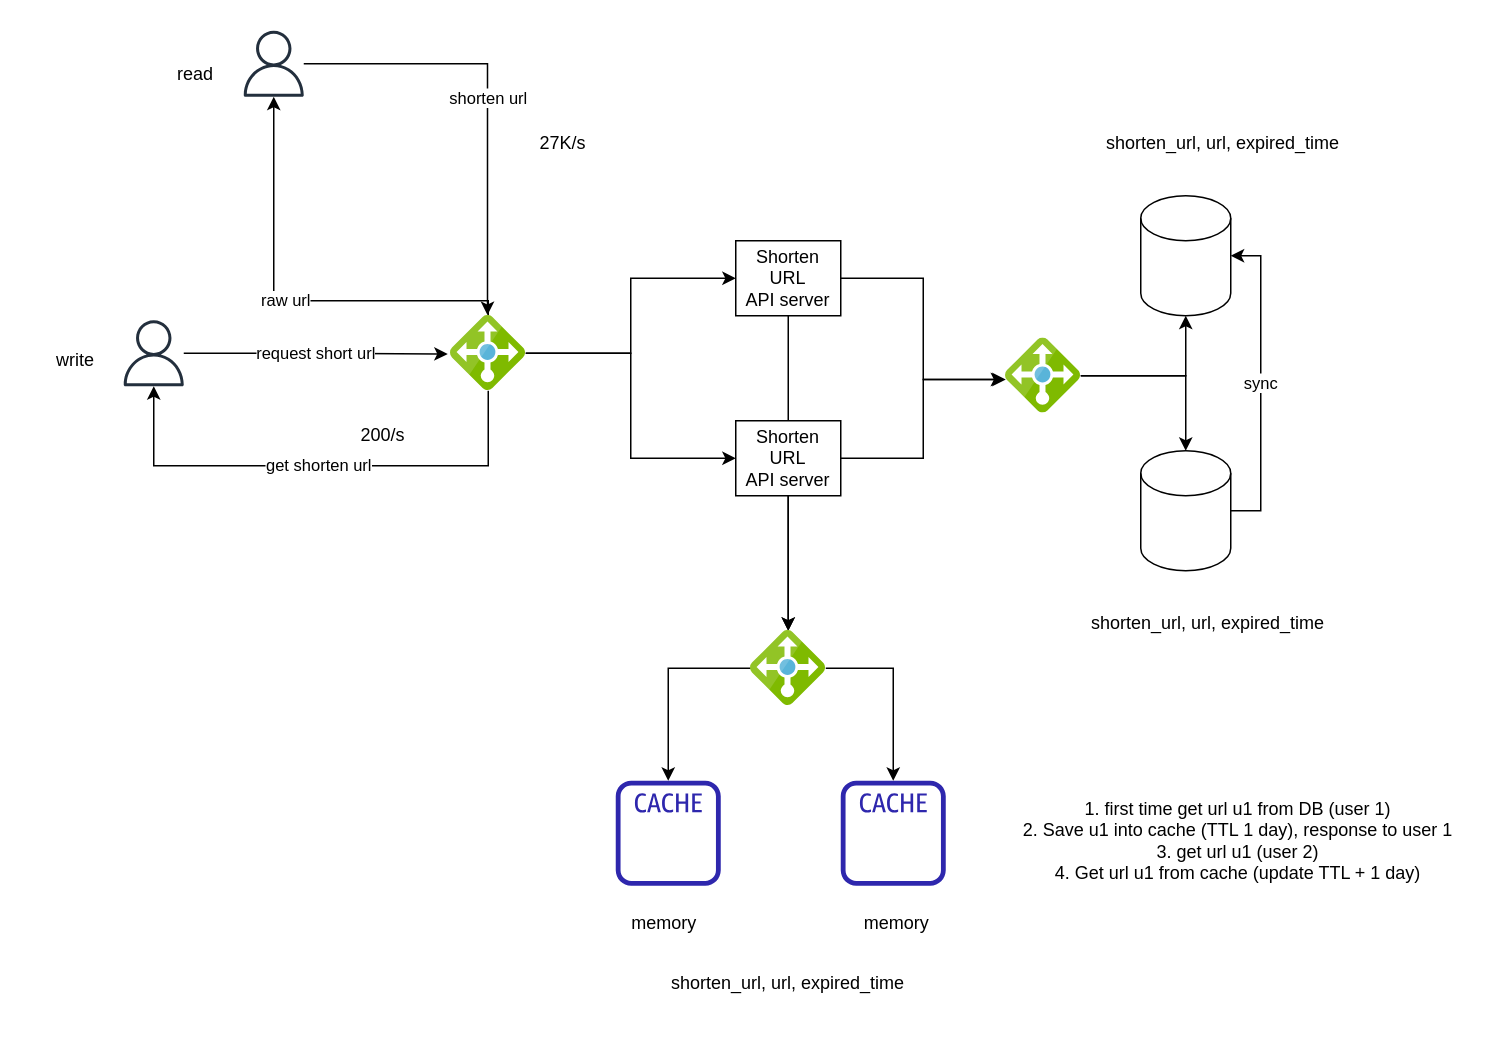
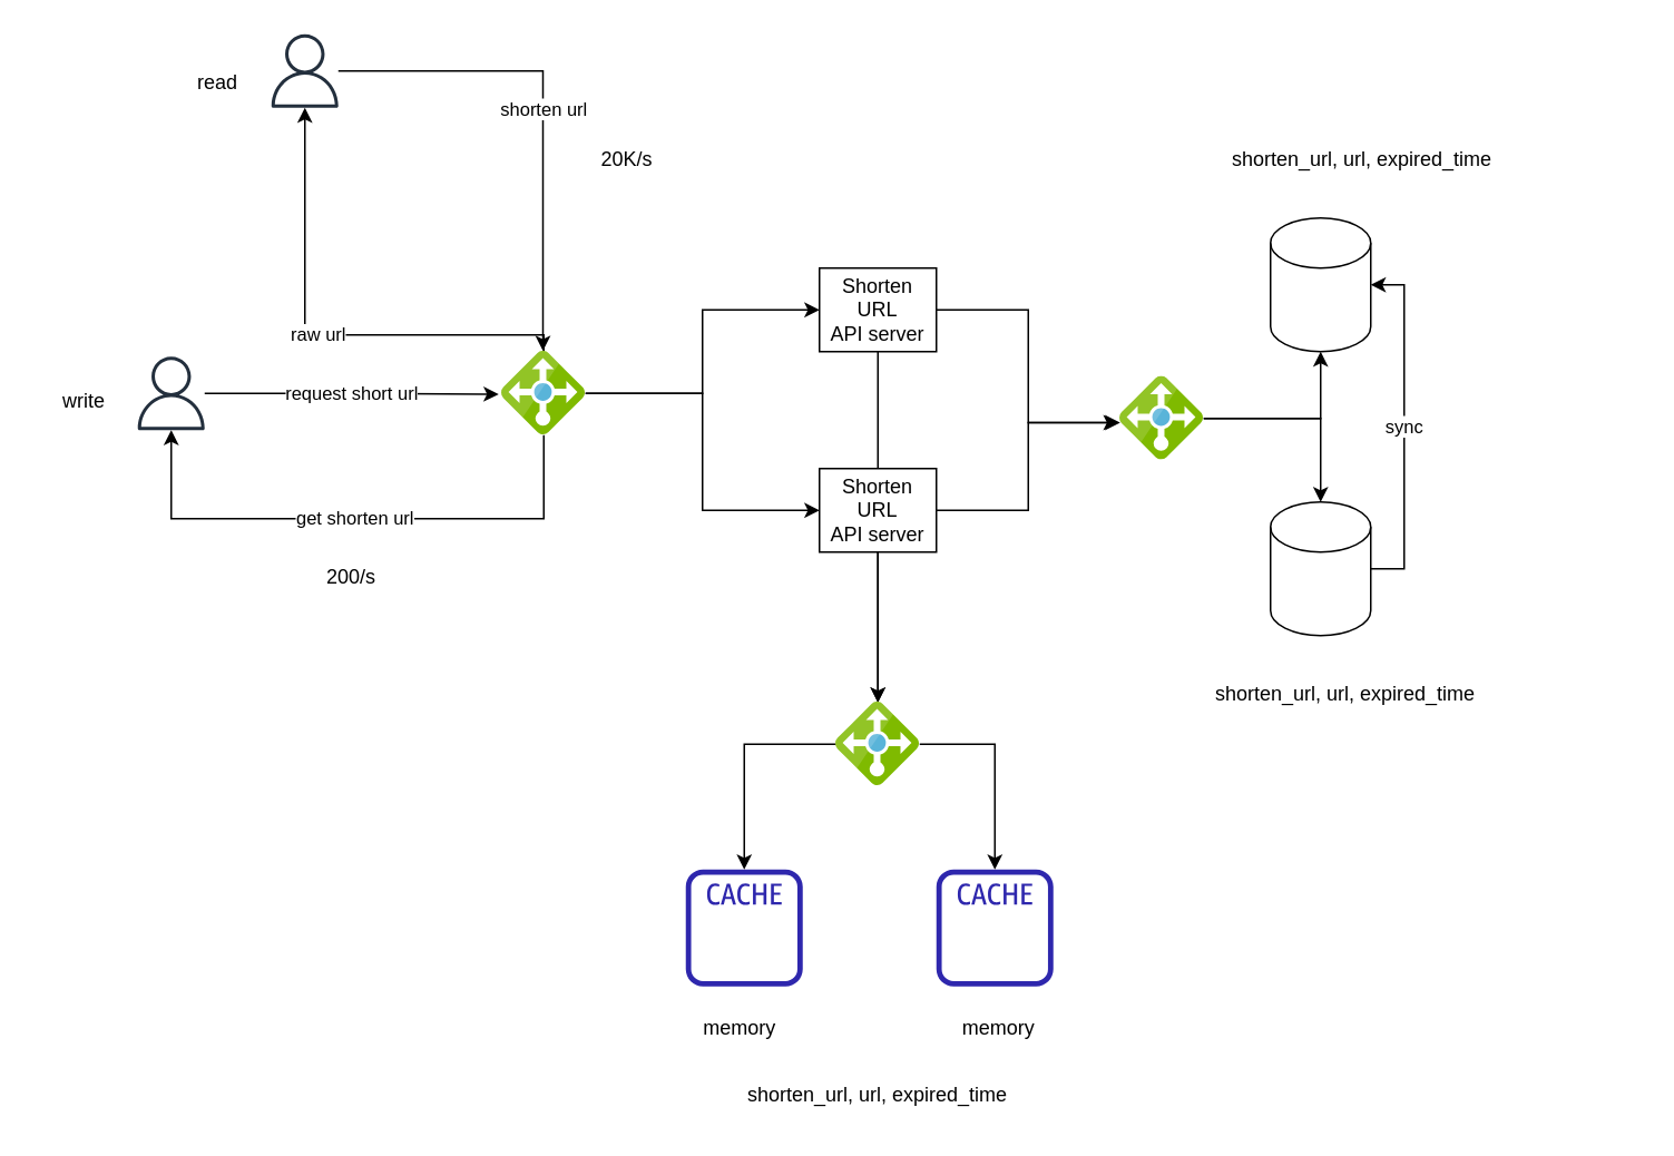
- <mxCell id="23" value="27K/s" style="text;html=1;strokeColor=none;fillColor=none;align=center;verticalAlign=middle;whiteSpace=wrap;rounded=0;" vertex="1" parent="1"><mxGeometry x="345" y="80" width="60" height="30" as="geometry" /></mxCell>
+ <mxCell id="23" value="20K/s" style="text;html=1;strokeColor=none;fillColor=none;align=center;verticalAlign=middle;whiteSpace=wrap;rounded=0;" vertex="1" parent="1"><mxGeometry x="345" y="80" width="60" height="30" as="geometry" /></mxCell>
- <mxCell id="24" value="200/s" style="text;html=1;strokeColor=none;fillColor=none;align=center;verticalAlign=middle;whiteSpace=wrap;rounded=0;" vertex="1" parent="1"><mxGeometry x="225" y="275" width="60" height="30" as="geometry" /></mxCell>
+ <mxCell id="24" value="200/s" style="text;html=1;strokeColor=none;fillColor=none;align=center;verticalAlign=middle;whiteSpace=wrap;rounded=0;" vertex="1" parent="1"><mxGeometry x="180" y="330" width="60" height="30" as="geometry" /></mxCell>
- <mxCell id="37" value="1. first time get url u1 from DB (user 1)&lt;br&gt;2. Save u1 into cache (TTL 1 day), response to user 1&lt;br&gt;3. get url u1 (user 2)&lt;br&gt;4. Get url u1 from cache (update TTL + 1 day)" style="text;html=1;strokeColor=none;fillColor=none;align=center;verticalAlign=middle;whiteSpace=wrap;rounded=0;" vertex="1" parent="1"><mxGeometry x="670" y="520" width="310" height="80" as="geometry" /></mxCell>
